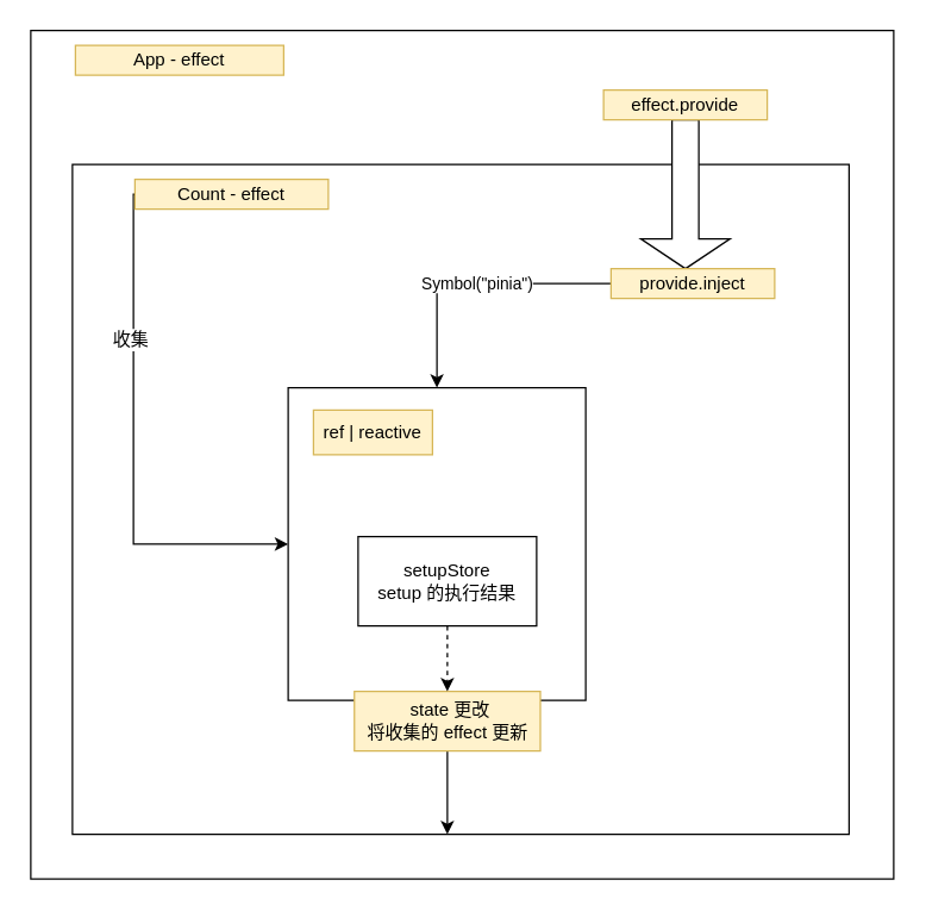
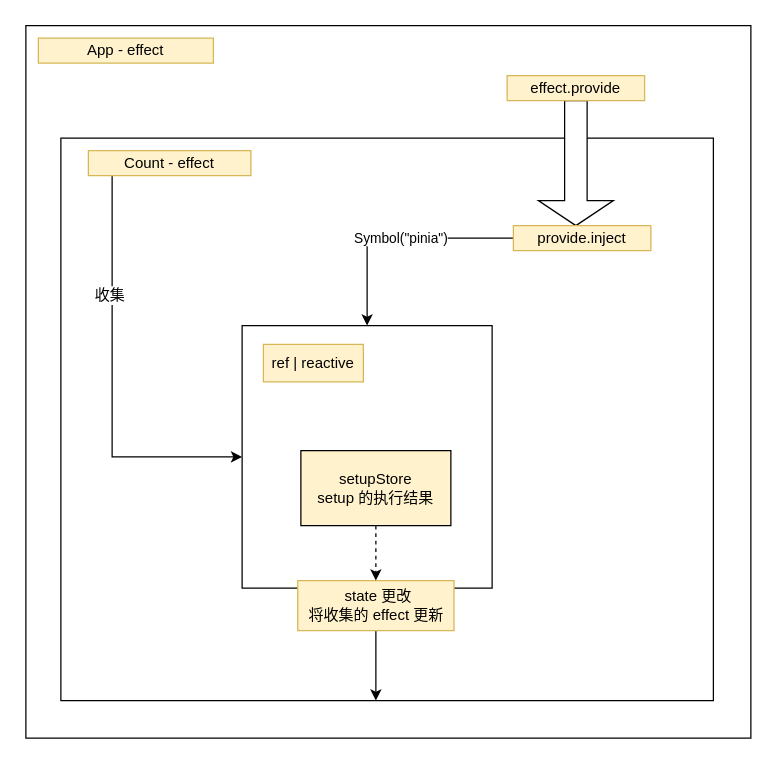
- <mxCell id="3" value="App - effect" style="text;html=1;strokeColor=#d6b656;fillColor=#fff2cc;align=center;verticalAlign=middle;whiteSpace=wrap;rounded=0;" parent="1" vertex="1"><mxGeometry x="50" y="30" width="140" height="20" as="geometry" /></mxCell>
+ <mxCell id="3" value="App - effect" style="text;html=1;strokeColor=#d6b656;fillColor=#fff2cc;align=center;verticalAlign=middle;whiteSpace=wrap;rounded=0;" parent="1" vertex="1"><mxGeometry x="30" y="30" width="140" height="20" as="geometry" /></mxCell>
- <mxCell id="7" value="Count - effect" style="text;html=1;strokeColor=#d6b656;fillColor=#fff2cc;align=center;verticalAlign=middle;whiteSpace=wrap;rounded=0;" parent="1" vertex="1"><mxGeometry x="90" y="120" width="130" height="20" as="geometry" /></mxCell>
+ <mxCell id="7" value="Count - effect" style="text;html=1;strokeColor=#d6b656;fillColor=#fff2cc;align=center;verticalAlign=middle;whiteSpace=wrap;rounded=0;" parent="1" vertex="1"><mxGeometry x="70" y="120" width="130" height="20" as="geometry" /></mxCell>
- <mxCell id="14" value="setupStore&lt;br&gt;setup 的执行结果" style="rounded=0;whiteSpace=wrap;html=1;" parent="1" vertex="1"><mxGeometry x="240" y="360" width="120" height="60" as="geometry" /></mxCell>
+ <mxCell id="14" value="setupStore&lt;br&gt;setup 的执行结果" style="rounded=0;whiteSpace=wrap;html=1;fillColor=#fff2cc;" parent="1" vertex="1"><mxGeometry x="240" y="360" width="120" height="60" as="geometry" /></mxCell>
